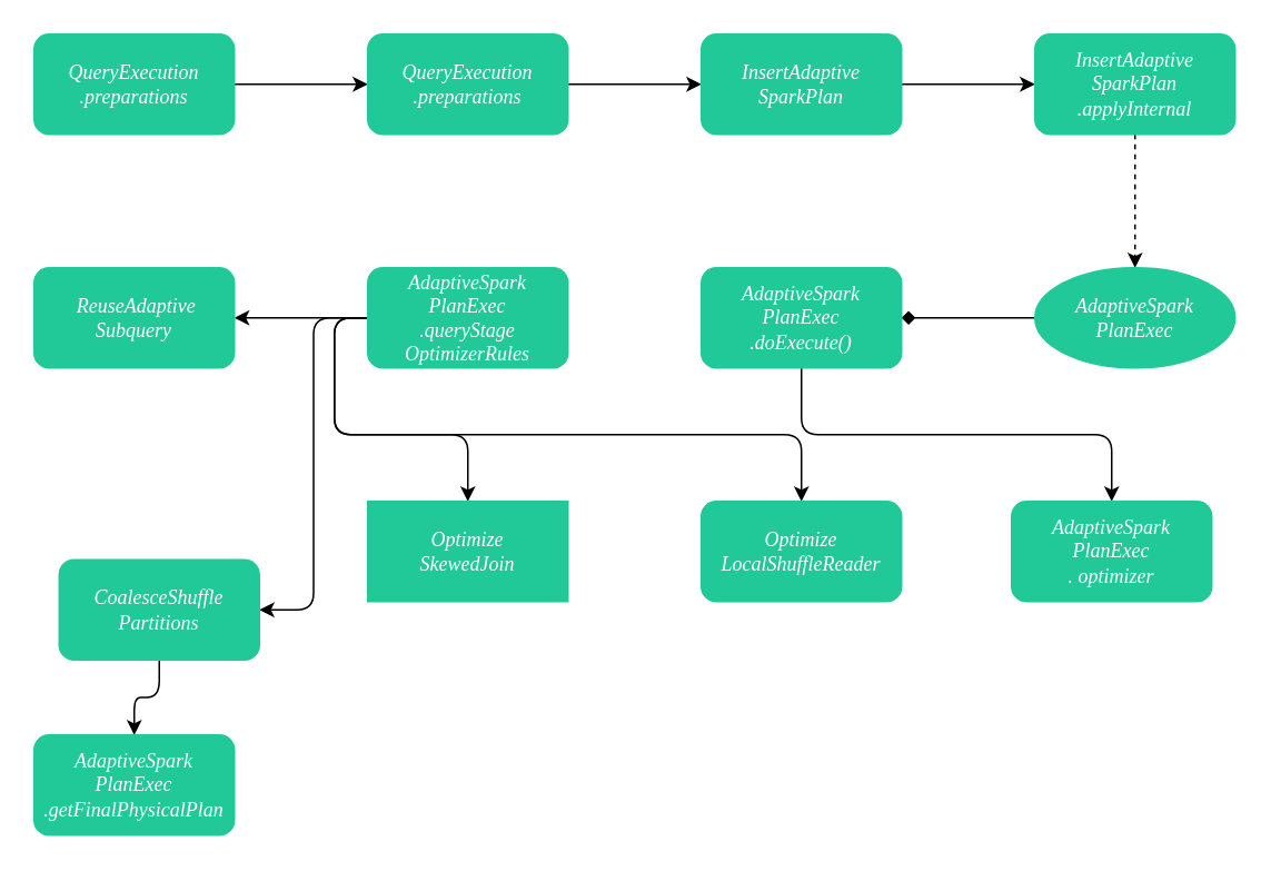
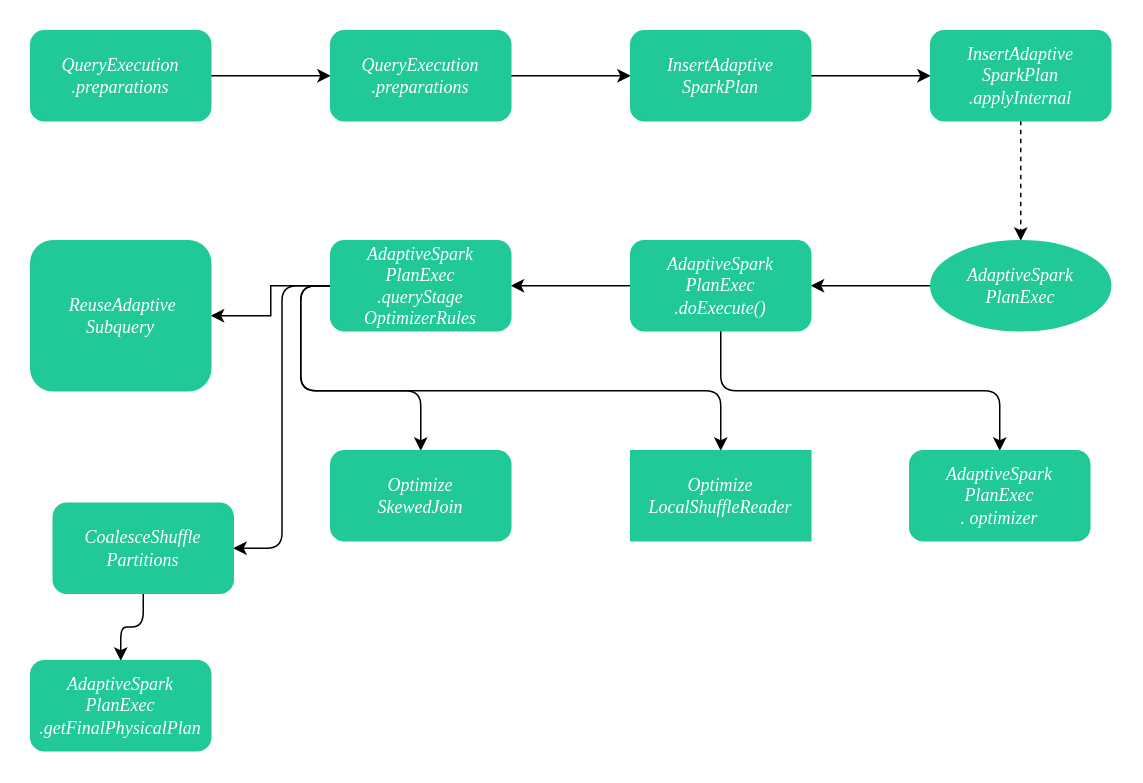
- <mxCell id="21" value="&amp;nbsp;ReuseAdaptive&lt;br&gt;Subquery" style="rounded=1;whiteSpace=wrap;html=1;fillColor=#20C997;fontColor=#FFFFFF;strokeColor=#20C997;fontStyle=2;fontFamily=Comic Sans MS;align=center;" vertex="1" parent="1"><mxGeometry x="20" y="160" width="120" height="60" as="geometry" /></mxCell>
+ <mxCell id="21" value="&amp;nbsp;ReuseAdaptive&lt;br&gt;Subquery" style="rounded=1;whiteSpace=wrap;html=1;fillColor=#20C997;fontColor=#FFFFFF;strokeColor=#20C997;fontStyle=2;fontFamily=Comic Sans MS;align=center;" vertex="1" parent="1"><mxGeometry x="20" y="160" width="120" height="100" as="geometry" /></mxCell>
+ <mxCell id="12" value="" style="edgeStyle=orthogonalEdgeStyle;rounded=0;orthogonalLoop=1;jettySize=auto;html=1;fontFamily=Comic Sans MS;fontColor=#FFFFFF;" edge="1" parent="1" source="14" target="19"><mxGeometry relative="1" as="geometry" /></mxCell>
- <mxCell id="10" value="" style="edgeStyle=orthogonalEdgeStyle;rounded=0;orthogonalLoop=1;jettySize=auto;html=1;fontFamily=Comic Sans MS;fontColor=#FFFFFF;endArrow=diamond;" edge="1" parent="1" source="11" target="14"><mxGeometry relative="1" as="geometry" /></mxCell>
+ <mxCell id="10" value="" style="edgeStyle=orthogonalEdgeStyle;rounded=0;orthogonalLoop=1;jettySize=auto;html=1;fontFamily=Comic Sans MS;fontColor=#FFFFFF;" edge="1" parent="1" source="11" target="14"><mxGeometry relative="1" as="geometry" /></mxCell>
- <mxCell id="22" value="Optimize&lt;br&gt;SkewedJoin" style="whiteSpace=wrap;html=1;fillColor=#20C997;fontColor=#FFFFFF;strokeColor=#20C997;fontStyle=2;fontFamily=Comic Sans MS;align=center;rounded=0;" vertex="1" parent="1"><mxGeometry x="220" y="300" width="120" height="60" as="geometry" /></mxCell>
+ <mxCell id="22" value="Optimize&lt;br&gt;SkewedJoin" style="rounded=1;whiteSpace=wrap;html=1;fillColor=#20C997;fontColor=#FFFFFF;strokeColor=#20C997;fontStyle=2;fontFamily=Comic Sans MS;align=center;" vertex="1" parent="1"><mxGeometry x="220" y="300" width="120" height="60" as="geometry" /></mxCell>
- <mxCell id="25" value="Optimize&lt;br&gt;LocalShuffleReader" style="rounded=1;whiteSpace=wrap;html=1;fillColor=#20C997;fontColor=#FFFFFF;strokeColor=#20C997;fontStyle=2;fontFamily=Comic Sans MS;align=center;" vertex="1" parent="1"><mxGeometry x="420" y="300" width="120" height="60" as="geometry" /></mxCell>
+ <mxCell id="25" value="Optimize&lt;br&gt;LocalShuffleReader" style="whiteSpace=wrap;html=1;fillColor=#20C997;fontColor=#FFFFFF;strokeColor=#20C997;fontStyle=2;fontFamily=Comic Sans MS;align=center;rounded=0;" vertex="1" parent="1"><mxGeometry x="420" y="300" width="120" height="60" as="geometry" /></mxCell>
